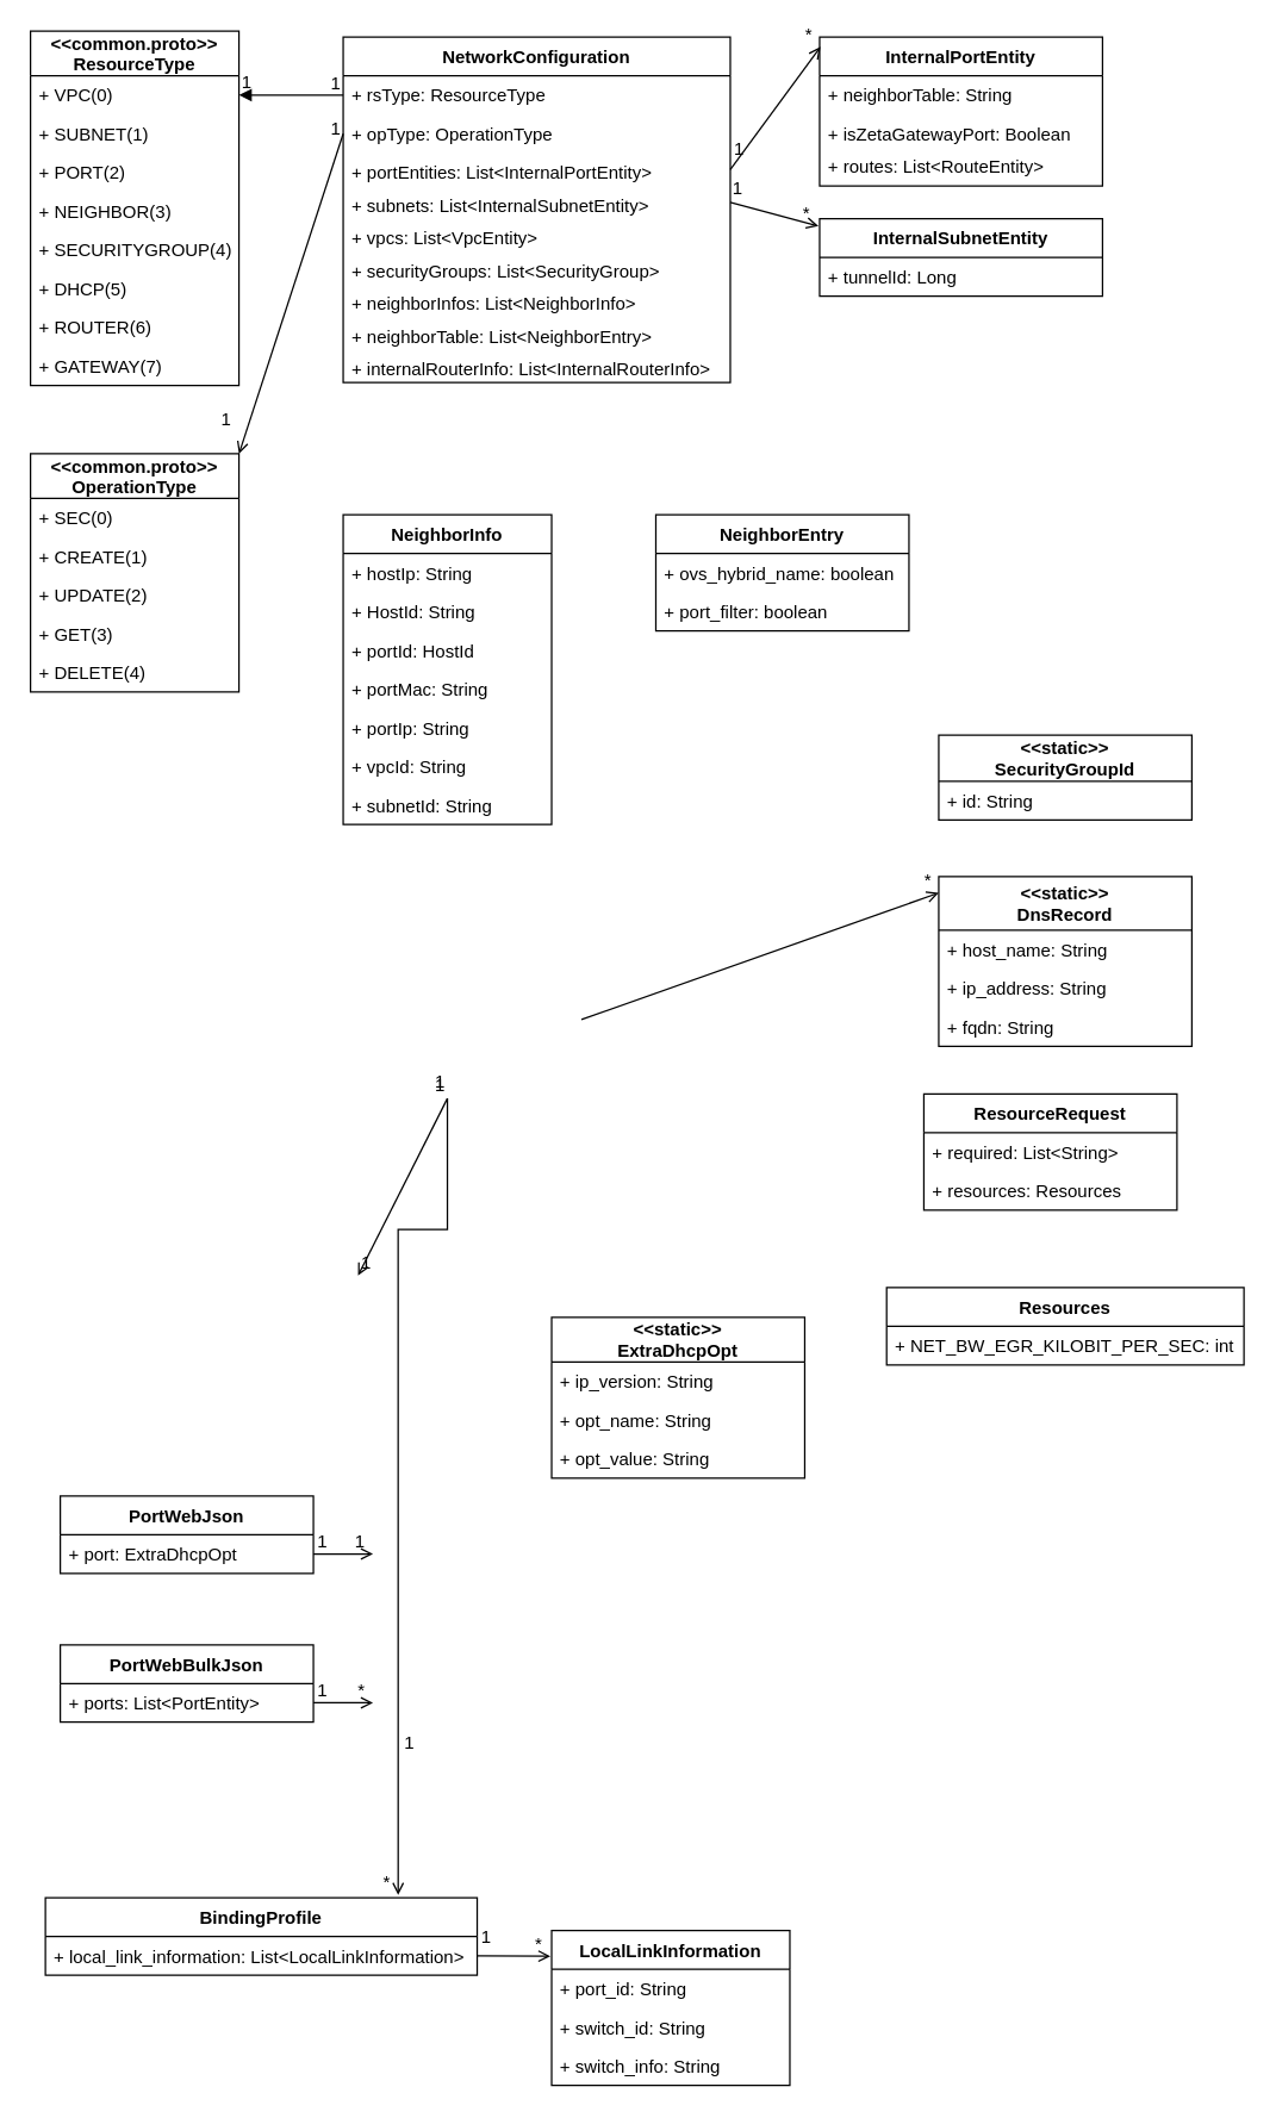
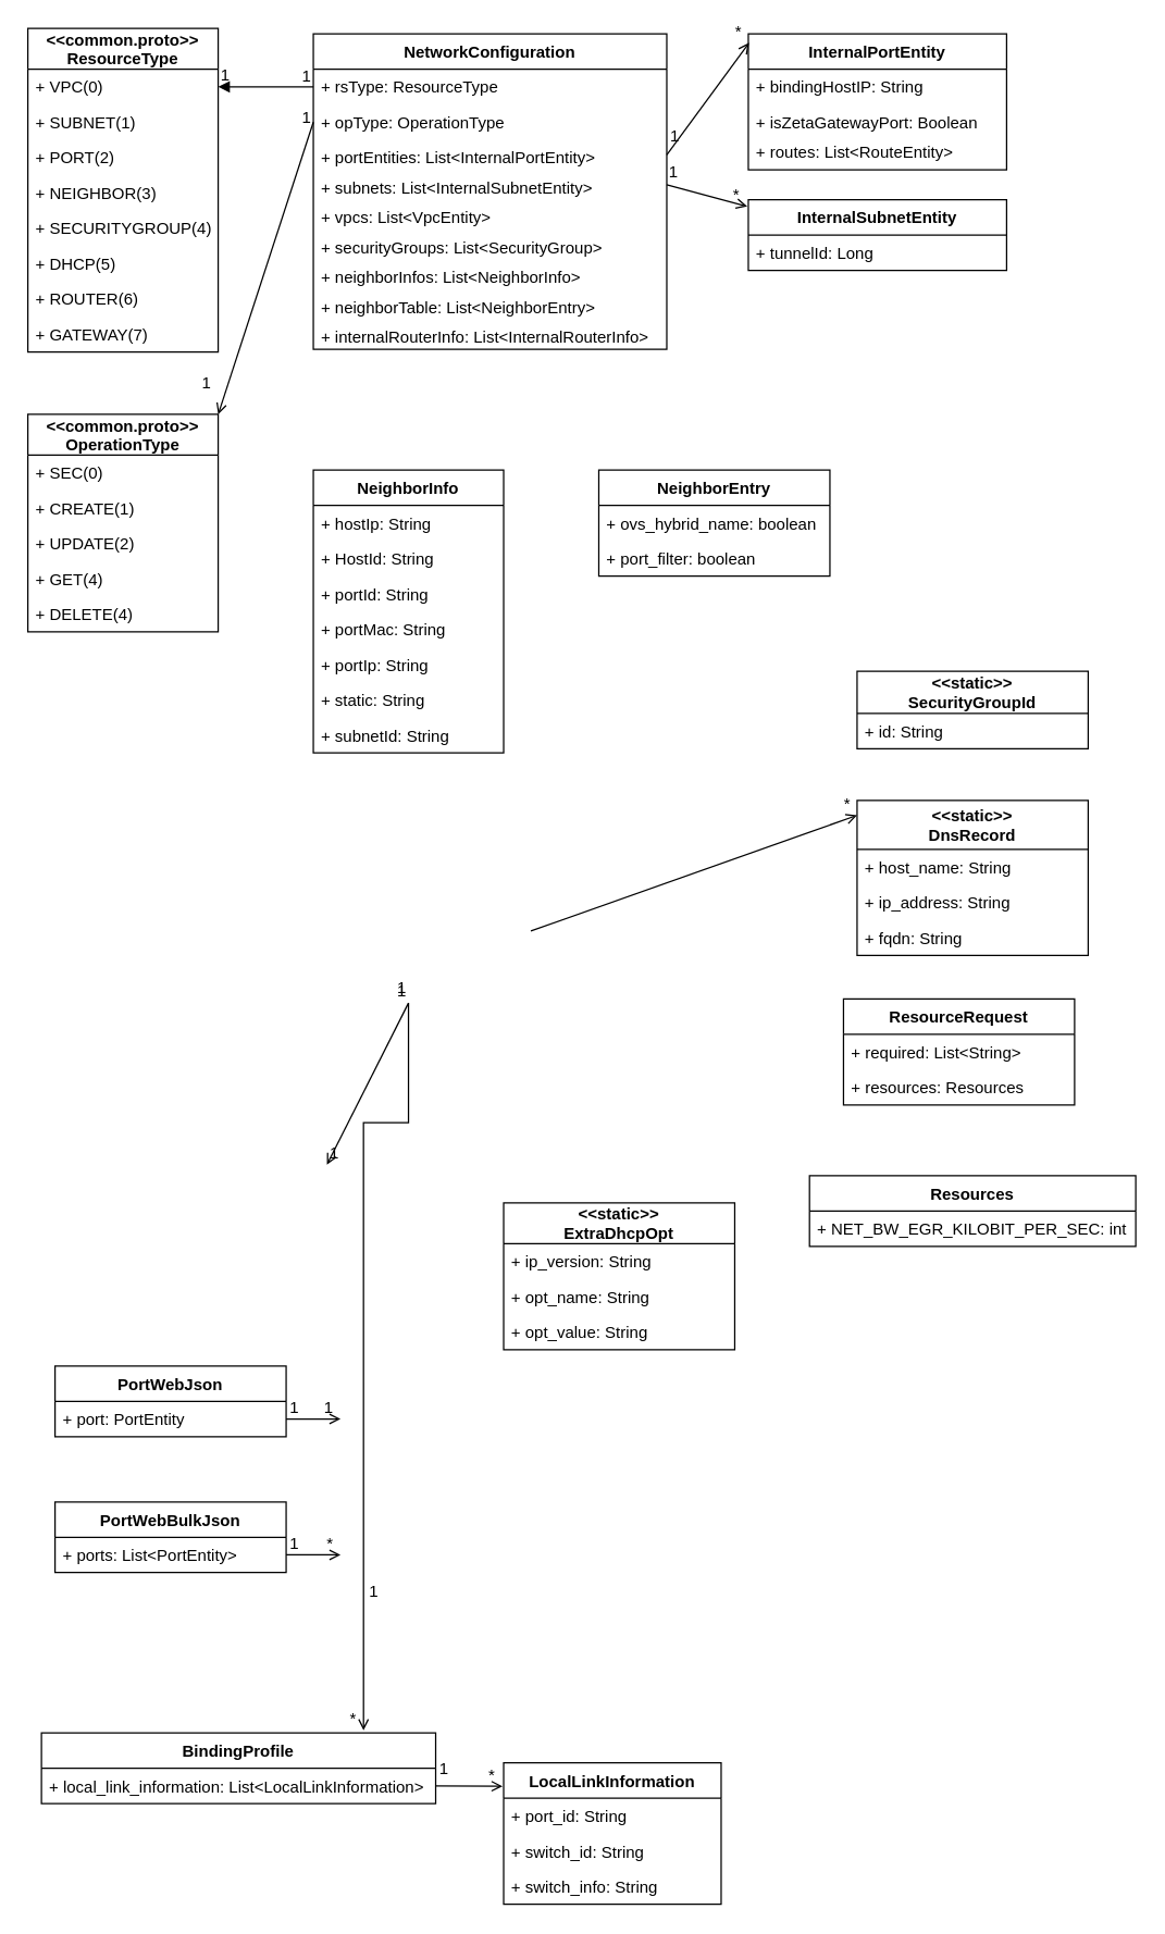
- <mxCell id="92" value="+ neighborTable: String" style="text;strokeColor=none;fillColor=none;align=left;verticalAlign=top;spacingLeft=4;spacingRight=4;overflow=hidden;rotatable=0;points=[[0,0.5],[1,0.5]];portConstraint=eastwest;" vertex="1" parent="91"><mxGeometry y="26" width="190" height="26" as="geometry" /></mxCell>
+ <mxCell id="92" value="+ bindingHostIP: String" style="text;strokeColor=none;fillColor=none;align=left;verticalAlign=top;spacingLeft=4;spacingRight=4;overflow=hidden;rotatable=0;points=[[0,0.5],[1,0.5]];portConstraint=eastwest;" vertex="1" parent="91"><mxGeometry y="26" width="190" height="26" as="geometry" /></mxCell>
- <mxCell id="35" value="+ GET(3)" style="text;strokeColor=none;fillColor=none;align=left;verticalAlign=top;spacingLeft=4;spacingRight=4;overflow=hidden;rotatable=0;points=[[0,0.5],[1,0.5]];portConstraint=eastwest;" vertex="1" parent="31"><mxGeometry y="108" width="140" height="26" as="geometry" /></mxCell>
+ <mxCell id="35" value="+ GET(4)" style="text;strokeColor=none;fillColor=none;align=left;verticalAlign=top;spacingLeft=4;spacingRight=4;overflow=hidden;rotatable=0;points=[[0,0.5],[1,0.5]];portConstraint=eastwest;" vertex="1" parent="31"><mxGeometry y="108" width="140" height="26" as="geometry" /></mxCell>
- <mxCell id="56" value="+ portId: HostId" style="text;strokeColor=none;fillColor=none;align=left;verticalAlign=top;spacingLeft=4;spacingRight=4;overflow=hidden;rotatable=0;points=[[0,0.5],[1,0.5]];portConstraint=eastwest;" vertex="1" parent="53"><mxGeometry y="78" width="140" height="26" as="geometry" /></mxCell>
+ <mxCell id="56" value="+ portId: String" style="text;strokeColor=none;fillColor=none;align=left;verticalAlign=top;spacingLeft=4;spacingRight=4;overflow=hidden;rotatable=0;points=[[0,0.5],[1,0.5]];portConstraint=eastwest;" vertex="1" parent="53"><mxGeometry y="78" width="140" height="26" as="geometry" /></mxCell>
- <mxCell id="59" value="+ vpcId: String" style="text;strokeColor=none;fillColor=none;align=left;verticalAlign=top;spacingLeft=4;spacingRight=4;overflow=hidden;rotatable=0;points=[[0,0.5],[1,0.5]];portConstraint=eastwest;" vertex="1" parent="53"><mxGeometry y="156" width="140" height="26" as="geometry" /></mxCell>
+ <mxCell id="59" value="+ static: String" style="text;strokeColor=none;fillColor=none;align=left;verticalAlign=top;spacingLeft=4;spacingRight=4;overflow=hidden;rotatable=0;points=[[0,0.5],[1,0.5]];portConstraint=eastwest;" vertex="1" parent="53"><mxGeometry y="156" width="140" height="26" as="geometry" /></mxCell>
- <mxCell id="13" value="+ port: ExtraDhcpOpt" style="text;strokeColor=none;fillColor=none;align=left;verticalAlign=top;spacingLeft=4;spacingRight=4;overflow=hidden;rotatable=0;points=[[0,0.5],[1,0.5]];portConstraint=eastwest;" vertex="1" parent="12"><mxGeometry y="26" width="170" height="26" as="geometry" /></mxCell>
+ <mxCell id="13" value="+ port: PortEntity" style="text;strokeColor=none;fillColor=none;align=left;verticalAlign=top;spacingLeft=4;spacingRight=4;overflow=hidden;rotatable=0;points=[[0,0.5],[1,0.5]];portConstraint=eastwest;" vertex="1" parent="12"><mxGeometry y="26" width="170" height="26" as="geometry" /></mxCell>
